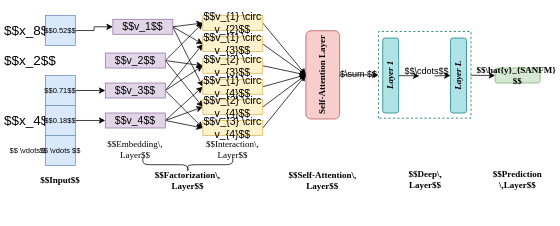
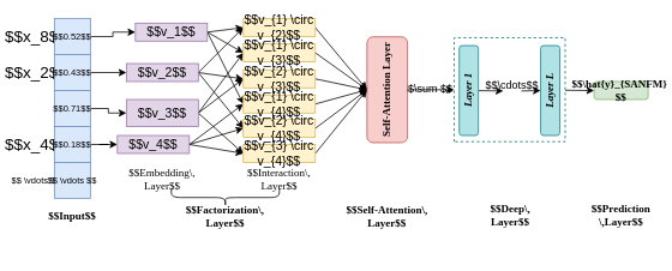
+ <mxCell id="10" value="&lt;font style=&quot;font-size: 10px&quot;&gt;$$0.43$$&lt;/font&gt;" style="rounded=0;whiteSpace=wrap;html=1;fillColor=#dae8fc;strokeColor=#6c8ebf;" vertex="1" parent="1"><mxGeometry x="60" y="60" width="40" height="40" as="geometry" /></mxCell>
+ <mxCell id="9" style="edgeStyle=orthogonalEdgeStyle;rounded=0;orthogonalLoop=1;jettySize=auto;html=1;entryX=0;entryY=0.5;entryDx=0;entryDy=0;fontSize=14;" edge="1" parent="1" source="10" target="59"><mxGeometry relative="1" as="geometry" /></mxCell>
- <mxCell id="60" value="&lt;font style=&quot;font-size: 14px&quot;&gt;$$v_3$$&lt;/font&gt;" style="rounded=0;whiteSpace=wrap;html=1;fillColor=#e1d5e7;strokeColor=#9673a6;" vertex="1" parent="1"><mxGeometry x="140" y="110" width="80" height="20" as="geometry" /></mxCell>
+ <mxCell id="60" value="&lt;font style=&quot;font-size: 14px&quot;&gt;$$v_3$$&lt;/font&gt;" style="rounded=0;whiteSpace=wrap;html=1;fillColor=#e1d5e7;strokeColor=#9673a6;" vertex="1" parent="1"><mxGeometry x="140" y="110" width="80" height="30" as="geometry" /></mxCell>
- <mxCell id="61" value="&lt;font style=&quot;font-size: 14px&quot;&gt;$$v_4$$&lt;/font&gt;" style="rounded=0;whiteSpace=wrap;html=1;fillColor=#e1d5e7;strokeColor=#9673a6;" vertex="1" parent="1"><mxGeometry x="140" y="150" width="80" height="20" as="geometry" /></mxCell>
+ <mxCell id="61" value="&lt;font style=&quot;font-size: 14px&quot;&gt;$$v_4$$&lt;/font&gt;" style="rounded=0;whiteSpace=wrap;html=1;fillColor=#e1d5e7;strokeColor=#9673a6;" vertex="1" parent="1"><mxGeometry x="130" y="150" width="80" height="20" as="geometry" /></mxCell>
